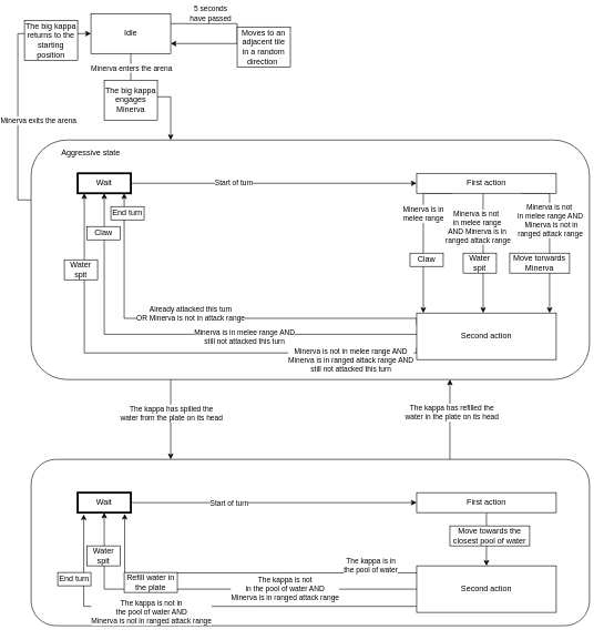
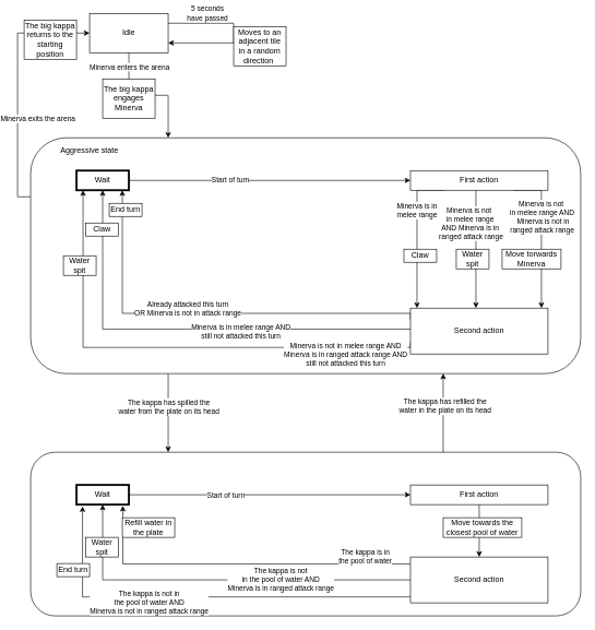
- <mxCell id="58" value="Refill water in the plate" style="text;html=1;align=center;verticalAlign=middle;whiteSpace=wrap;rounded=0;fillColor=#ffffff;strokeColor=#000000;" parent="45" vertex="1"><mxGeometry x="170" y="860" width="80" height="30" as="geometry" /></mxCell>
+ <mxCell id="58" value="Refill water in the plate" style="text;html=1;align=center;verticalAlign=middle;whiteSpace=wrap;rounded=0;fillColor=#ffffff;strokeColor=#000000;" parent="45" vertex="1"><mxGeometry x="170" y="790" width="80" height="30" as="geometry" /></mxCell>
